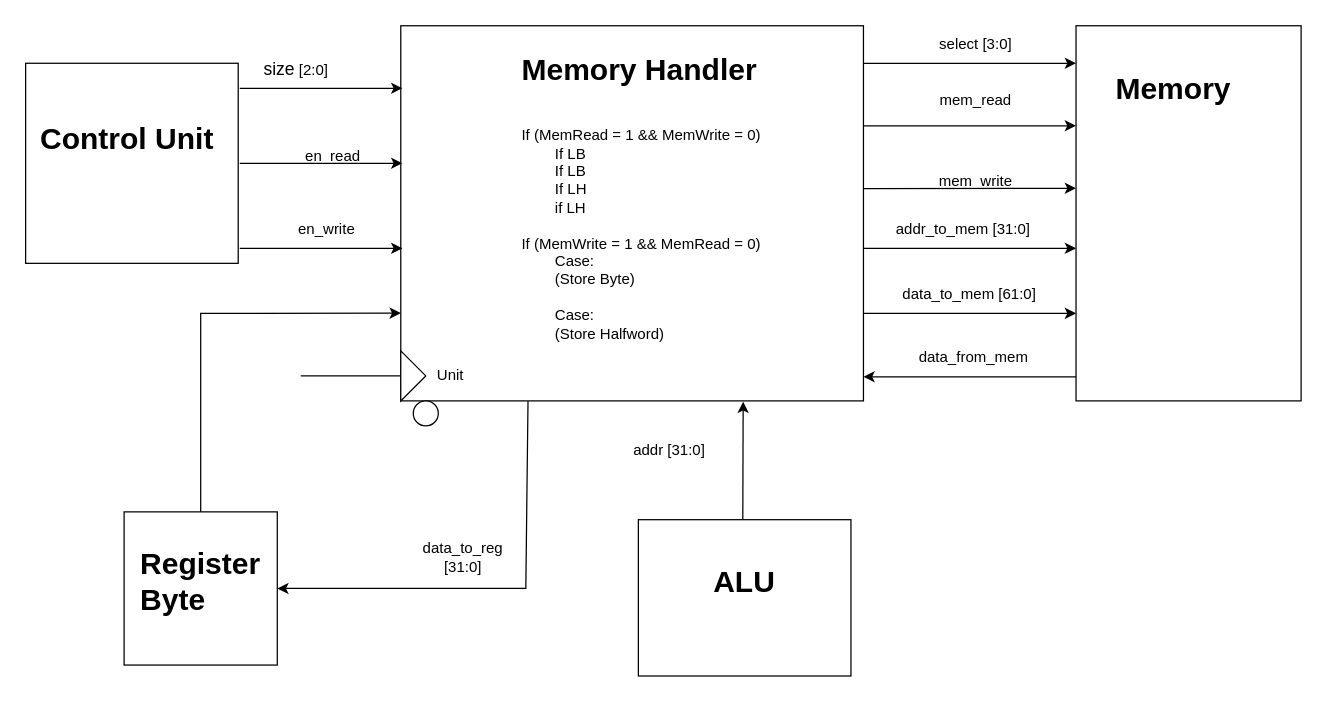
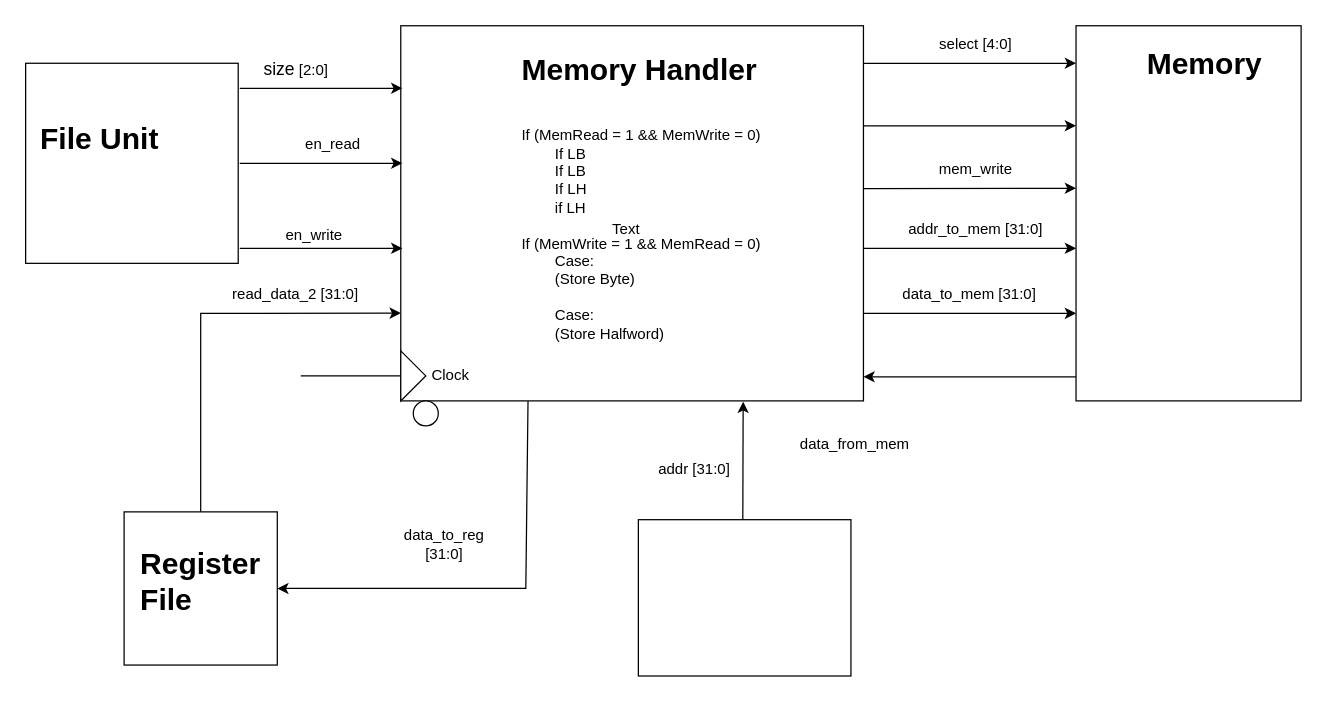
- <mxCell id="38" value="select [3:0]" style="text;html=1;align=center;verticalAlign=middle;whiteSpace=wrap;rounded=0;" vertex="1" parent="1"><mxGeometry x="740" y="20" width="80" height="30" as="geometry" /></mxCell>
+ <mxCell id="38" value="select [4:0]" style="text;html=1;align=center;verticalAlign=middle;whiteSpace=wrap;rounded=0;" vertex="1" parent="1"><mxGeometry x="740" y="20" width="80" height="30" as="geometry" /></mxCell>
- <mxCell id="35" value="mem_read" style="text;html=1;align=center;verticalAlign=middle;whiteSpace=wrap;rounded=0;" vertex="1" parent="1"><mxGeometry x="750" y="65" width="60" height="30" as="geometry" /></mxCell>
- <mxCell id="34" value="&lt;h1 style=&quot;margin-top: 0px;&quot;&gt;Memory&lt;/h1&gt;" style="text;html=1;whiteSpace=wrap;overflow=hidden;rounded=0;" vertex="1" parent="1"><mxGeometry x="890" y="50" width="120" height="70" as="geometry" /></mxCell>
+ <mxCell id="34" value="&lt;h1 style=&quot;margin-top: 0px;&quot;&gt;Memory&lt;/h1&gt;" style="text;html=1;whiteSpace=wrap;overflow=hidden;rounded=0;" vertex="1" parent="1"><mxGeometry x="915" y="30" width="120" height="70" as="geometry" /></mxCell>
- <mxCell id="27" value="&lt;h1 style=&quot;margin-top: 0px;&quot;&gt;Control Unit&lt;/h1&gt;" style="text;html=1;whiteSpace=wrap;overflow=hidden;rounded=0;" vertex="1" parent="1"><mxGeometry x="30" y="90" width="160" height="70" as="geometry" /></mxCell>
+ <mxCell id="27" value="&lt;h1 style=&quot;margin-top: 0px;&quot;&gt;File Unit&lt;/h1&gt;" style="text;html=1;whiteSpace=wrap;overflow=hidden;rounded=0;" vertex="1" parent="1"><mxGeometry x="30" y="90" width="160" height="70" as="geometry" /></mxCell>
- <mxCell id="16" value="en_read" style="text;html=1;align=center;verticalAlign=middle;whiteSpace=wrap;rounded=0;" vertex="1" parent="1"><mxGeometry x="236.25" y="110" width="60" height="30" as="geometry" /></mxCell>
+ <mxCell id="16" value="en_read" style="text;html=1;align=center;verticalAlign=middle;whiteSpace=wrap;rounded=0;" vertex="1" parent="1"><mxGeometry x="236.25" y="100" width="60" height="30" as="geometry" /></mxCell>
- <mxCell id="36" value="mem_write" style="text;html=1;align=center;verticalAlign=middle;whiteSpace=wrap;rounded=0;" vertex="1" parent="1"><mxGeometry x="750" y="130" width="60" height="30" as="geometry" /></mxCell>
+ <mxCell id="36" value="mem_write" style="text;html=1;align=center;verticalAlign=middle;whiteSpace=wrap;rounded=0;" vertex="1" parent="1"><mxGeometry x="750" y="120" width="60" height="30" as="geometry" /></mxCell>
- <mxCell id="18" value="en_write" style="text;html=1;align=center;verticalAlign=middle;whiteSpace=wrap;rounded=0;" vertex="1" parent="1"><mxGeometry x="231.25" y="168" width="60" height="30" as="geometry" /></mxCell>
+ <mxCell id="18" value="en_write" style="text;html=1;align=center;verticalAlign=middle;whiteSpace=wrap;rounded=0;" vertex="1" parent="1"><mxGeometry x="221.25" y="173" width="60" height="30" as="geometry" /></mxCell>
+ <mxCell id="14" value="Text" style="text;html=1;align=center;verticalAlign=middle;resizable=0;points=[];autosize=1;strokeColor=none;fillColor=none;" vertex="1" parent="1"><mxGeometry x="475" y="168" width="50" height="30" as="geometry" /></mxCell>
- <mxCell id="39" value="addr_to_mem [31:0]" style="text;html=1;align=center;verticalAlign=middle;whiteSpace=wrap;rounded=0;" vertex="1" parent="1"><mxGeometry x="705" y="168" width="130" height="30" as="geometry" /></mxCell>
+ <mxCell id="39" value="addr_to_mem [31:0]" style="text;html=1;align=center;verticalAlign=middle;whiteSpace=wrap;rounded=0;" vertex="1" parent="1"><mxGeometry x="715" y="168" width="130" height="30" as="geometry" /></mxCell>
+ <mxCell id="25" value="read_data_2 [31:0]" style="text;html=1;align=center;verticalAlign=middle;whiteSpace=wrap;rounded=0;" vertex="1" parent="1"><mxGeometry x="176.25" y="220" width="120" height="30" as="geometry" /></mxCell>
- <mxCell id="40" value="data_to_mem [61:0]" style="text;html=1;align=center;verticalAlign=middle;whiteSpace=wrap;rounded=0;" vertex="1" parent="1"><mxGeometry x="710" y="220" width="130" height="30" as="geometry" /></mxCell>
+ <mxCell id="40" value="data_to_mem [31:0]" style="text;html=1;align=center;verticalAlign=middle;whiteSpace=wrap;rounded=0;" vertex="1" parent="1"><mxGeometry x="710" y="220" width="130" height="30" as="geometry" /></mxCell>
- <mxCell id="41" value="data_from_mem&amp;nbsp;" style="text;html=1;align=center;verticalAlign=middle;whiteSpace=wrap;rounded=0;" vertex="1" parent="1"><mxGeometry x="750" y="270" width="60" height="30" as="geometry" /></mxCell>
+ <mxCell id="41" value="data_from_mem&amp;nbsp;" style="text;html=1;align=center;verticalAlign=middle;whiteSpace=wrap;rounded=0;" vertex="1" parent="1"><mxGeometry x="655" y="340" width="60" height="30" as="geometry" /></mxCell>
- <mxCell id="9" value="Unit" style="text;html=1;align=center;verticalAlign=middle;whiteSpace=wrap;rounded=0;" parent="1" vertex="1"><mxGeometry x="330" y="285" width="60" height="30" as="geometry" /></mxCell>
+ <mxCell id="9" value="Clock" style="text;html=1;align=center;verticalAlign=middle;whiteSpace=wrap;rounded=0;" parent="1" vertex="1"><mxGeometry x="330" y="285" width="60" height="30" as="geometry" /></mxCell>
- <mxCell id="13" value="addr [31:0]" style="text;html=1;align=center;verticalAlign=middle;whiteSpace=wrap;rounded=0;" parent="1" vertex="1"><mxGeometry x="505" y="345" width="60" height="30" as="geometry" /></mxCell>
+ <mxCell id="13" value="addr [31:0]" style="text;html=1;align=center;verticalAlign=middle;whiteSpace=wrap;rounded=0;" parent="1" vertex="1"><mxGeometry x="525" y="360" width="60" height="30" as="geometry" /></mxCell>
- <mxCell id="22" value="&lt;h1 style=&quot;margin-top: 0px;&quot;&gt;Register Byte&lt;/h1&gt;" style="text;html=1;whiteSpace=wrap;overflow=hidden;rounded=0;" vertex="1" parent="1"><mxGeometry x="110" y="430" width="100" height="80" as="geometry" /></mxCell>
+ <mxCell id="22" value="&lt;h1 style=&quot;margin-top: 0px;&quot;&gt;Register File&lt;/h1&gt;" style="text;html=1;whiteSpace=wrap;overflow=hidden;rounded=0;" vertex="1" parent="1"><mxGeometry x="110" y="430" width="100" height="80" as="geometry" /></mxCell>
- <mxCell id="23" value="data_to_reg [31:0]" style="text;html=1;align=center;verticalAlign=middle;whiteSpace=wrap;rounded=0;" vertex="1" parent="1"><mxGeometry x="340" y="430" width="60" height="30" as="geometry" /></mxCell>
+ <mxCell id="23" value="data_to_reg [31:0]" style="text;html=1;align=center;verticalAlign=middle;whiteSpace=wrap;rounded=0;" vertex="1" parent="1"><mxGeometry x="325" y="420" width="60" height="30" as="geometry" /></mxCell>
- <mxCell id="12" value="&lt;font style=&quot;font-size: 24px;&quot;&gt;&lt;b&gt;ALU&lt;/b&gt;&lt;/font&gt;" style="text;html=1;align=center;verticalAlign=middle;whiteSpace=wrap;rounded=0;" parent="1" vertex="1"><mxGeometry x="535" y="450" width="120" height="30" as="geometry" /></mxCell>
